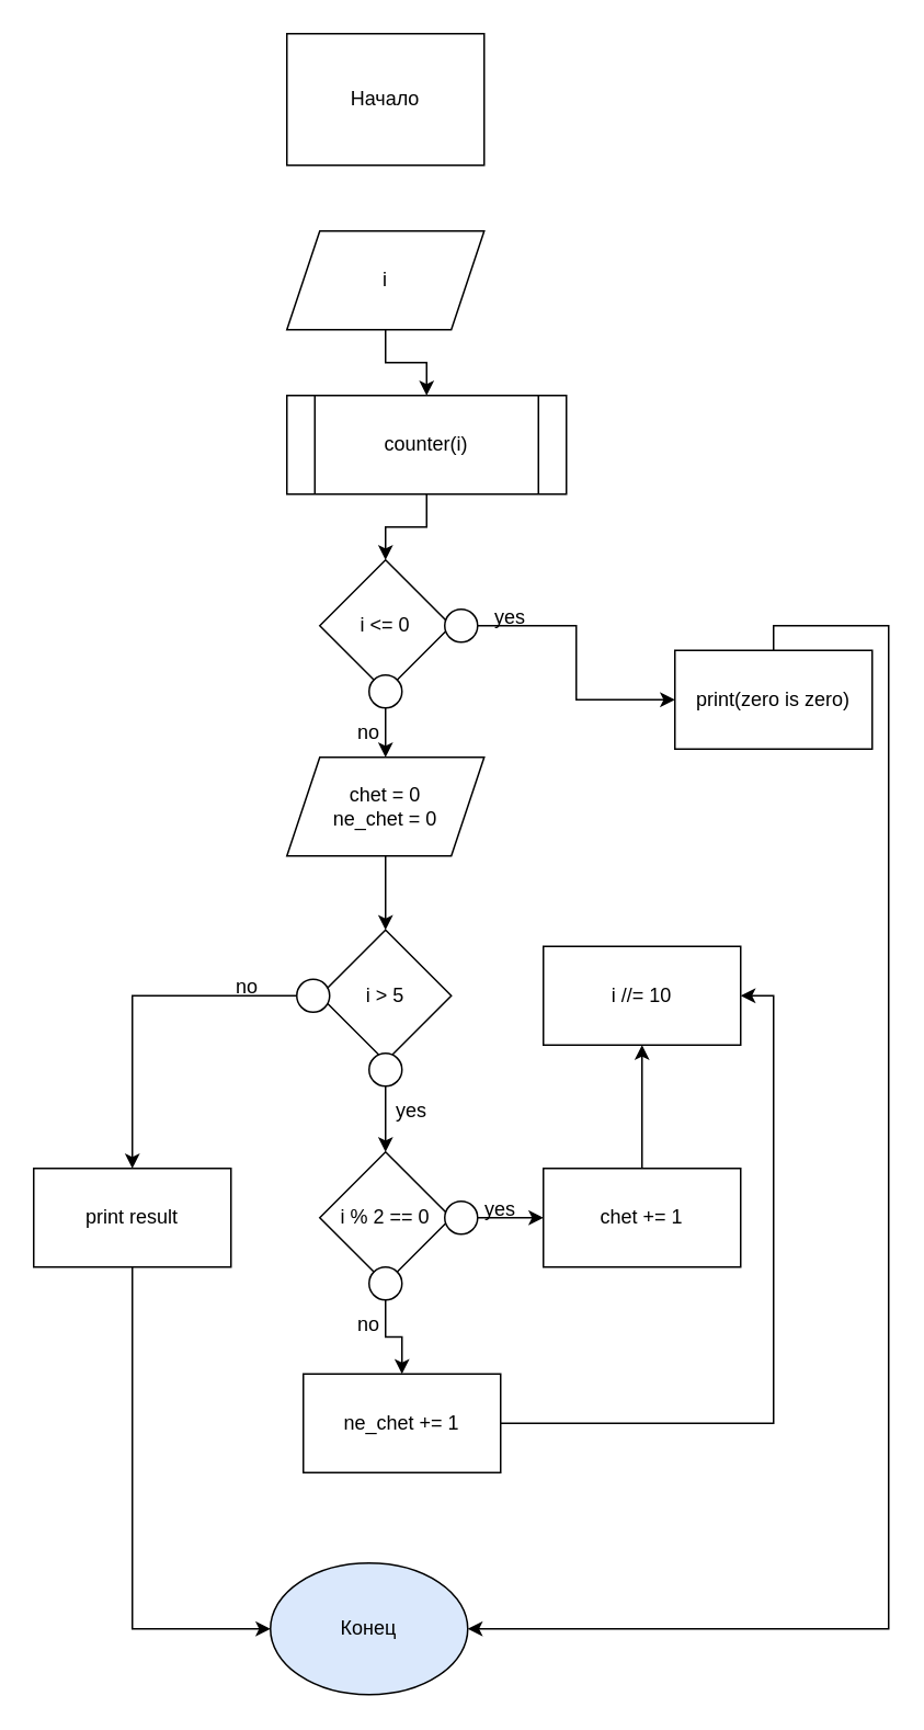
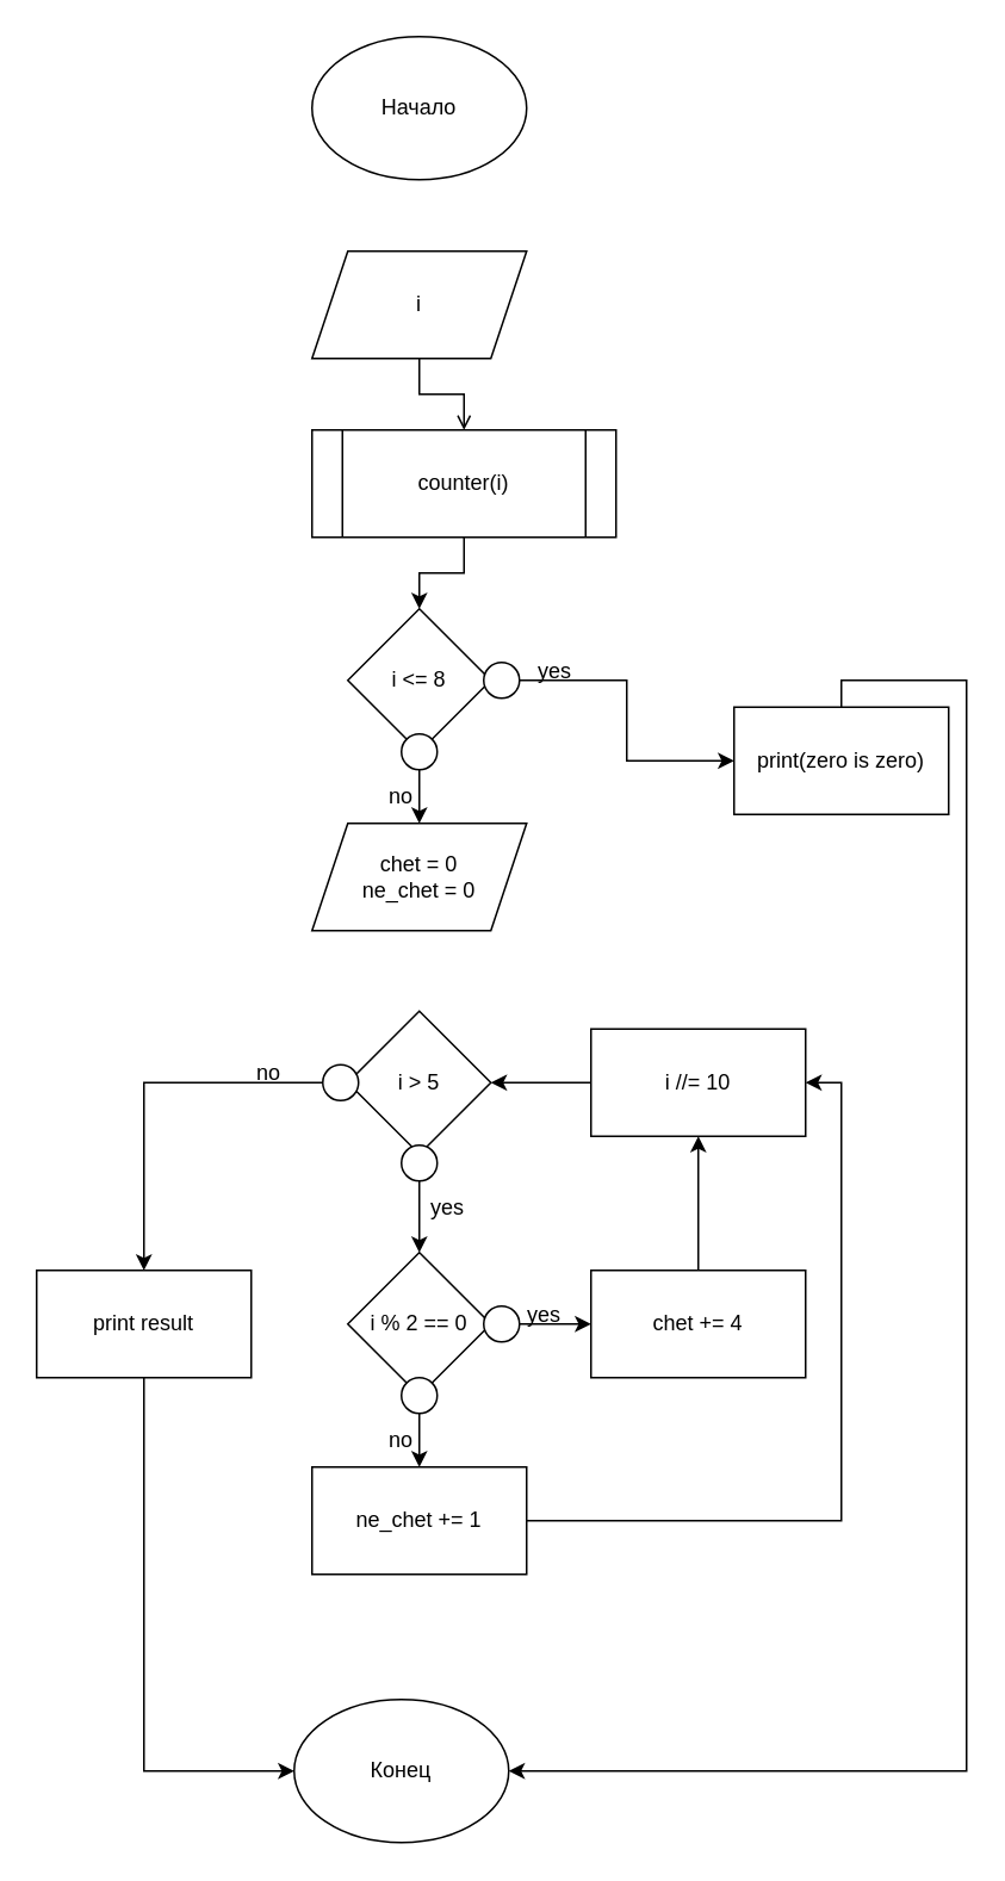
- <mxCell id="2" value="Начало" style="whiteSpace=wrap;html=1;rounded=0;" vertex="1" parent="1"><mxGeometry x="174" width="120" height="80" as="geometry" y="20" /></mxCell>
+ <mxCell id="2" value="Начало" style="ellipse;whiteSpace=wrap;html=1;" vertex="1" parent="1"><mxGeometry x="174" width="120" height="80" as="geometry" y="20" /></mxCell>
- <mxCell id="3" value="" style="edgeStyle=orthogonalEdgeStyle;rounded=0;orthogonalLoop=1;jettySize=auto;html=1;" edge="1" parent="1" source="4" target="13"><mxGeometry relative="1" as="geometry" /></mxCell>
+ <mxCell id="3" value="" style="edgeStyle=orthogonalEdgeStyle;rounded=0;orthogonalLoop=1;jettySize=auto;html=1;endArrow=open;" edge="1" parent="1" source="4" target="13"><mxGeometry relative="1" as="geometry" /></mxCell>
- <mxCell id="5" value="i &amp;lt;= 0" style="rhombus;whiteSpace=wrap;html=1;" vertex="1" parent="1"><mxGeometry x="194" y="340" width="80" height="80" as="geometry" /></mxCell>
+ <mxCell id="5" value="i &amp;lt;= 8" style="rhombus;whiteSpace=wrap;html=1;" vertex="1" parent="1"><mxGeometry x="194" y="340" width="80" height="80" as="geometry" /></mxCell>
- <mxCell id="16" value="" style="edgeStyle=orthogonalEdgeStyle;rounded=0;orthogonalLoop=1;jettySize=auto;html=1;" edge="1" parent="1" source="17" target="19"><mxGeometry relative="1" as="geometry" /></mxCell>
+ <mxCell id="36" style="edgeStyle=orthogonalEdgeStyle;rounded=0;orthogonalLoop=1;jettySize=auto;html=1;entryX=1;entryY=0.5;entryDx=0;entryDy=0;" edge="1" parent="1" source="37" target="19"><mxGeometry relative="1" as="geometry" /></mxCell>
- <mxCell id="27" value="chet += 1" style="rounded=0;whiteSpace=wrap;html=1;" vertex="1" parent="1"><mxGeometry x="330" y="710" width="120" height="60" as="geometry" /></mxCell>
+ <mxCell id="27" value="chet += 4" style="rounded=0;whiteSpace=wrap;html=1;" vertex="1" parent="1"><mxGeometry x="330" y="710" width="120" height="60" as="geometry" /></mxCell>
- <mxCell id="34" value="ne_chet += 1" style="rounded=0;whiteSpace=wrap;html=1;" vertex="1" parent="1"><mxGeometry x="184" y="835" width="120" height="60" as="geometry" /></mxCell>
+ <mxCell id="34" value="ne_chet += 1" style="rounded=0;whiteSpace=wrap;html=1;" vertex="1" parent="1"><mxGeometry x="174" y="820" width="120" height="60" as="geometry" /></mxCell>
- <mxCell id="10" value="Конец" style="ellipse;whiteSpace=wrap;html=1;fillColor=#dae8fc;" vertex="1" parent="1"><mxGeometry x="164" y="950" width="120" height="80" as="geometry" /></mxCell>
+ <mxCell id="10" value="Конец" style="ellipse;whiteSpace=wrap;html=1;" vertex="1" parent="1"><mxGeometry x="164" y="950" width="120" height="80" as="geometry" /></mxCell>
